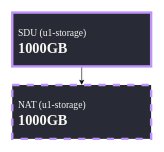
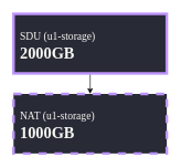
- <mxCell id="3" value="&lt;div style=&quot;&quot;&gt;&lt;span style=&quot;background-color: initial; font-weight: normal;&quot;&gt;&lt;font style=&quot;font-size: 16px;&quot;&gt;SDU (u1-storage)&lt;/font&gt;&lt;/span&gt;&lt;/div&gt;1000GB" style="rounded=0;whiteSpace=wrap;html=1;fillColor=#282a36;strokeColor=#BD93F9;strokeWidth=4;fontFamily=Source Sans Pro;fontSize=24;fontColor=#F8F8F2;fontSource=https%3A%2F%2Ffonts.googleapis.com%2Fcss%3Ffamily%3DSource%2BSans%2BPro;fontStyle=1;align=left;spacing=10;" vertex="1" parent="1"><mxGeometry x="20" y="20" width="232" height="90" as="geometry" /></mxCell>
+ <mxCell id="3" value="&lt;div style=&quot;&quot;&gt;&lt;span style=&quot;background-color: initial; font-weight: normal;&quot;&gt;&lt;font style=&quot;font-size: 16px;&quot;&gt;SDU (u1-storage)&lt;/font&gt;&lt;/span&gt;&lt;/div&gt;2000GB" style="rounded=0;whiteSpace=wrap;html=1;fillColor=#282a36;strokeColor=#BD93F9;strokeWidth=4;fontFamily=Source Sans Pro;fontSize=24;fontColor=#F8F8F2;fontSource=https%3A%2F%2Ffonts.googleapis.com%2Fcss%3Ffamily%3DSource%2BSans%2BPro;fontStyle=1;align=left;spacing=10;" vertex="1" parent="1"><mxGeometry x="20" y="20" width="232" height="90" as="geometry" /></mxCell>
